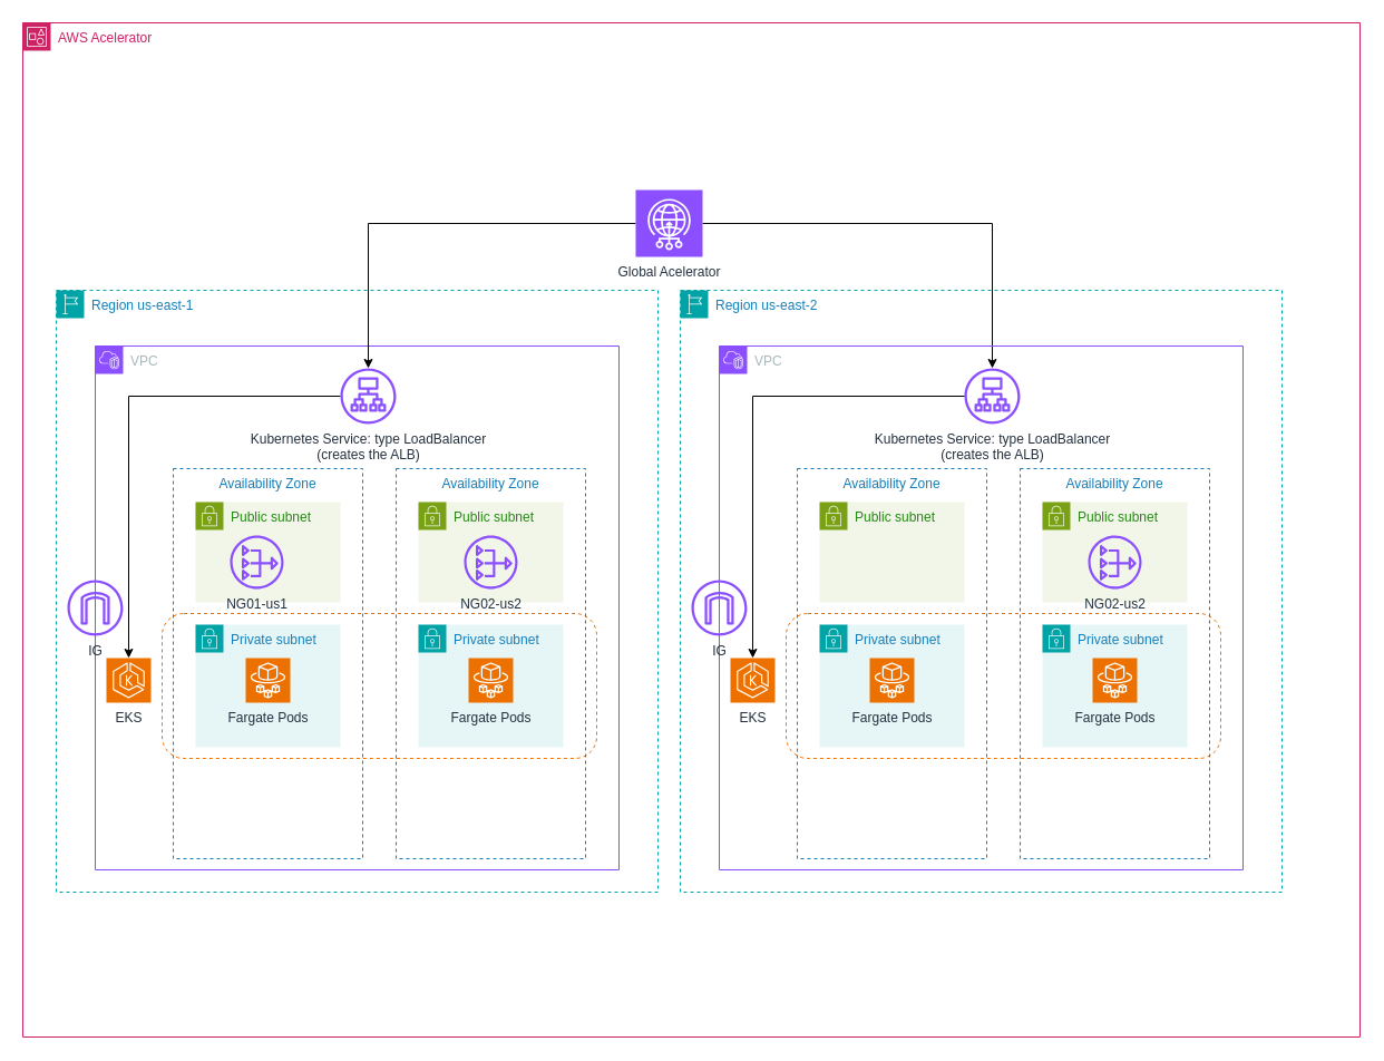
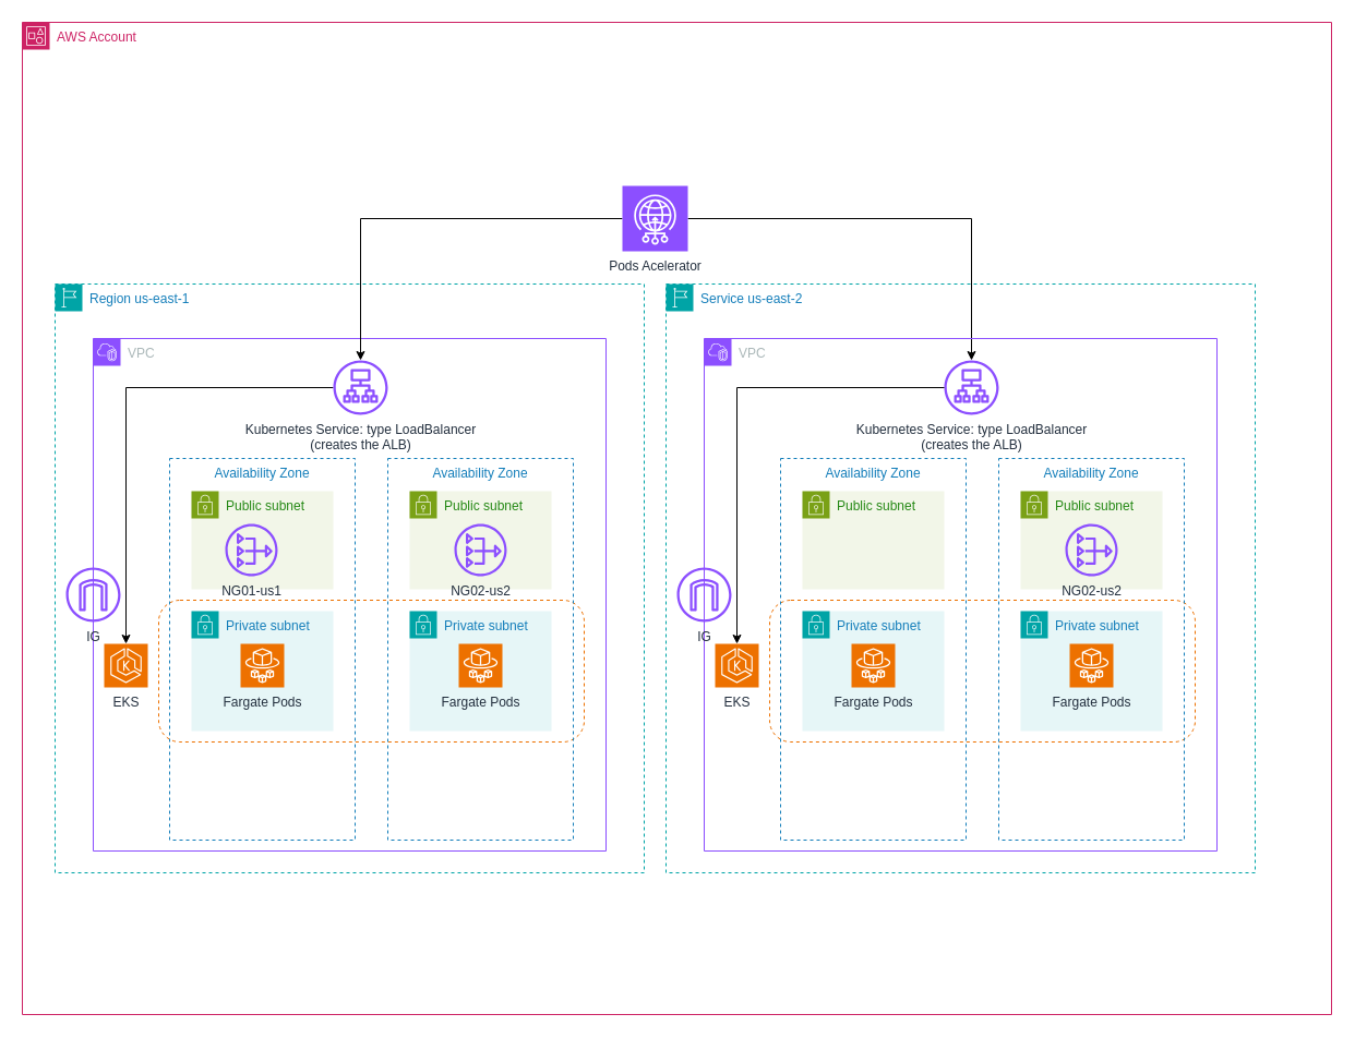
- <mxCell id="2" value="AWS Acelerator" style="points=[[0,0],[0.25,0],[0.5,0],[0.75,0],[1,0],[1,0.25],[1,0.5],[1,0.75],[1,1],[0.75,1],[0.5,1],[0.25,1],[0,1],[0,0.75],[0,0.5],[0,0.25]];outlineConnect=0;gradientColor=none;html=1;whiteSpace=wrap;fontSize=12;fontStyle=0;container=1;pointerEvents=0;collapsible=0;recursiveResize=0;shape=mxgraph.aws4.group;grIcon=mxgraph.aws4.group_account;strokeColor=#CD2264;fillColor=none;verticalAlign=top;align=left;spacingLeft=30;fontColor=#CD2264;dashed=0;" vertex="1" parent="1"><mxGeometry x="20" y="20" width="1200" height="910" as="geometry" /></mxCell>
+ <mxCell id="2" value="AWS Account" style="points=[[0,0],[0.25,0],[0.5,0],[0.75,0],[1,0],[1,0.25],[1,0.5],[1,0.75],[1,1],[0.75,1],[0.5,1],[0.25,1],[0,1],[0,0.75],[0,0.5],[0,0.25]];outlineConnect=0;gradientColor=none;html=1;whiteSpace=wrap;fontSize=12;fontStyle=0;container=1;pointerEvents=0;collapsible=0;recursiveResize=0;shape=mxgraph.aws4.group;grIcon=mxgraph.aws4.group_account;strokeColor=#CD2264;fillColor=none;verticalAlign=top;align=left;spacingLeft=30;fontColor=#CD2264;dashed=0;" vertex="1" parent="1"><mxGeometry x="20" y="20" width="1200" height="910" as="geometry" /></mxCell>
- <mxCell id="22" value="Global Acelerator" style="sketch=0;points=[[0,0,0],[0.25,0,0],[0.5,0,0],[0.75,0,0],[1,0,0],[0,1,0],[0.25,1,0],[0.5,1,0],[0.75,1,0],[1,1,0],[0,0.25,0],[0,0.5,0],[0,0.75,0],[1,0.25,0],[1,0.5,0],[1,0.75,0]];outlineConnect=0;fontColor=#232F3E;fillColor=#8C4FFF;strokeColor=#ffffff;dashed=0;verticalLabelPosition=bottom;verticalAlign=top;align=center;html=1;fontSize=12;fontStyle=0;aspect=fixed;shape=mxgraph.aws4.resourceIcon;resIcon=mxgraph.aws4.global_accelerator;" vertex="1" parent="2"><mxGeometry x="550" y="150" width="60" height="60" as="geometry" /></mxCell>
+ <mxCell id="22" value="Pods Acelerator" style="sketch=0;points=[[0,0,0],[0.25,0,0],[0.5,0,0],[0.75,0,0],[1,0,0],[0,1,0],[0.25,1,0],[0.5,1,0],[0.75,1,0],[1,1,0],[0,0.25,0],[0,0.5,0],[0,0.75,0],[1,0.25,0],[1,0.5,0],[1,0.75,0]];outlineConnect=0;fontColor=#232F3E;fillColor=#8C4FFF;strokeColor=#ffffff;dashed=0;verticalLabelPosition=bottom;verticalAlign=top;align=center;html=1;fontSize=12;fontStyle=0;aspect=fixed;shape=mxgraph.aws4.resourceIcon;resIcon=mxgraph.aws4.global_accelerator;" vertex="1" parent="2"><mxGeometry x="550" y="150" width="60" height="60" as="geometry" /></mxCell>
- <mxCell id="23" value="Region us-east-2" style="points=[[0,0],[0.25,0],[0.5,0],[0.75,0],[1,0],[1,0.25],[1,0.5],[1,0.75],[1,1],[0.75,1],[0.5,1],[0.25,1],[0,1],[0,0.75],[0,0.5],[0,0.25]];outlineConnect=0;gradientColor=none;html=1;whiteSpace=wrap;fontSize=12;fontStyle=0;container=1;pointerEvents=0;collapsible=0;recursiveResize=0;shape=mxgraph.aws4.group;grIcon=mxgraph.aws4.group_region;strokeColor=#00A4A6;fillColor=none;verticalAlign=top;align=left;spacingLeft=30;fontColor=#147EBA;dashed=1;" vertex="1" parent="2"><mxGeometry x="590" y="240" width="540" height="540" as="geometry" /></mxCell>
+ <mxCell id="23" value="Service us-east-2" style="points=[[0,0],[0.25,0],[0.5,0],[0.75,0],[1,0],[1,0.25],[1,0.5],[1,0.75],[1,1],[0.75,1],[0.5,1],[0.25,1],[0,1],[0,0.75],[0,0.5],[0,0.25]];outlineConnect=0;gradientColor=none;html=1;whiteSpace=wrap;fontSize=12;fontStyle=0;container=1;pointerEvents=0;collapsible=0;recursiveResize=0;shape=mxgraph.aws4.group;grIcon=mxgraph.aws4.group_region;strokeColor=#00A4A6;fillColor=none;verticalAlign=top;align=left;spacingLeft=30;fontColor=#147EBA;dashed=1;" vertex="1" parent="2"><mxGeometry x="590" y="240" width="540" height="540" as="geometry" /></mxCell>
